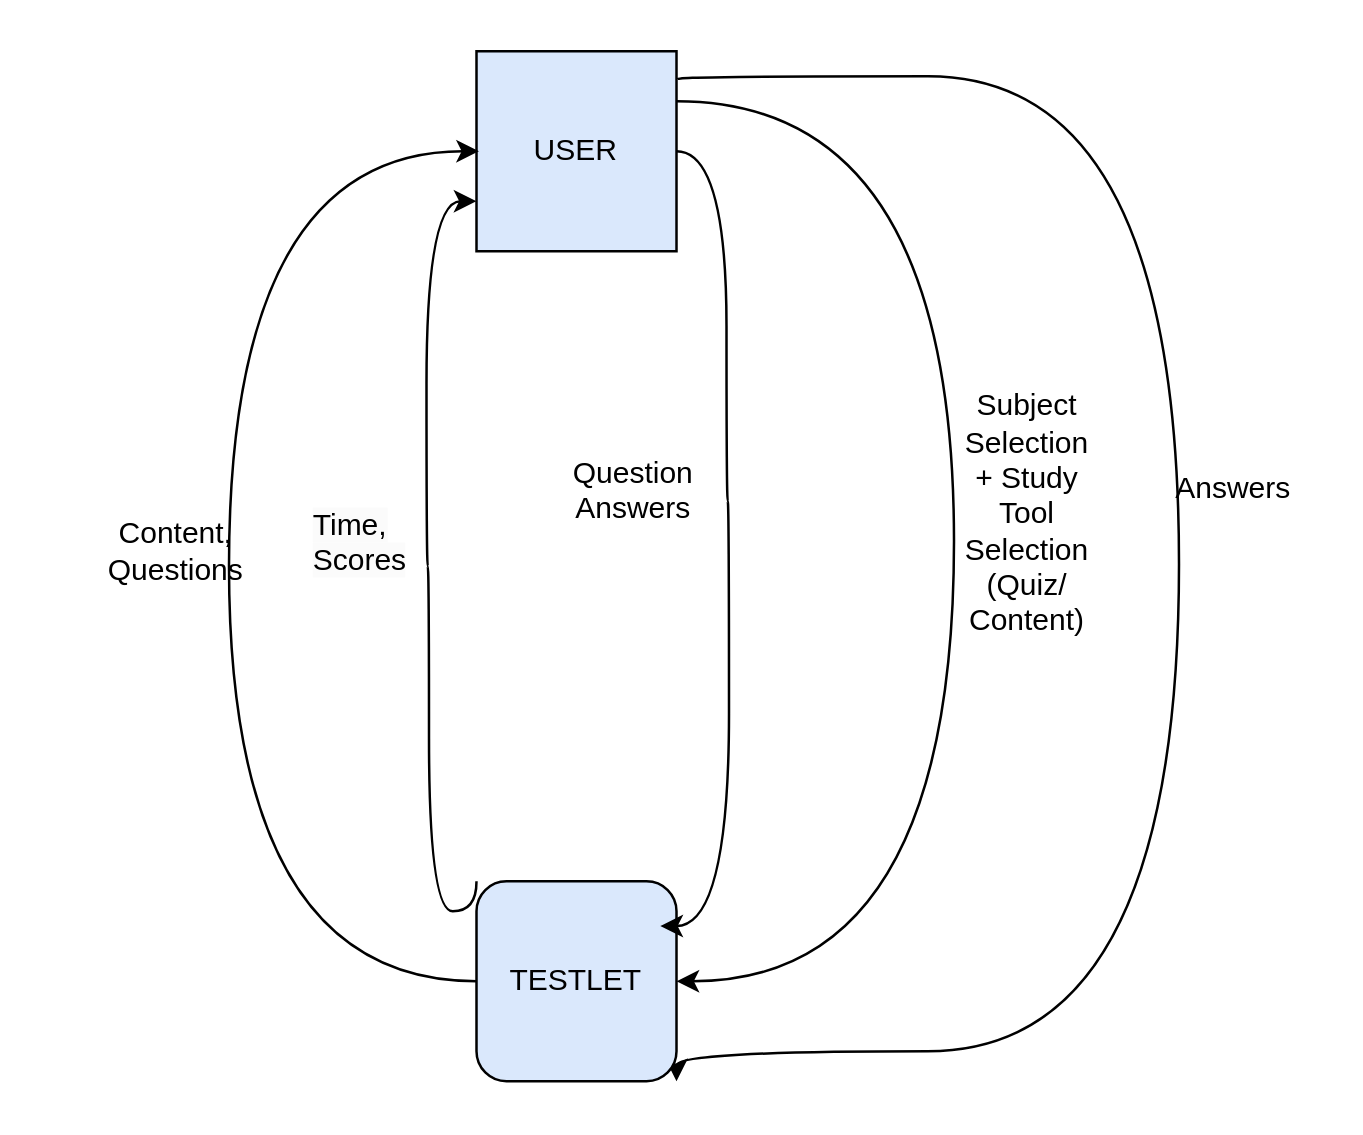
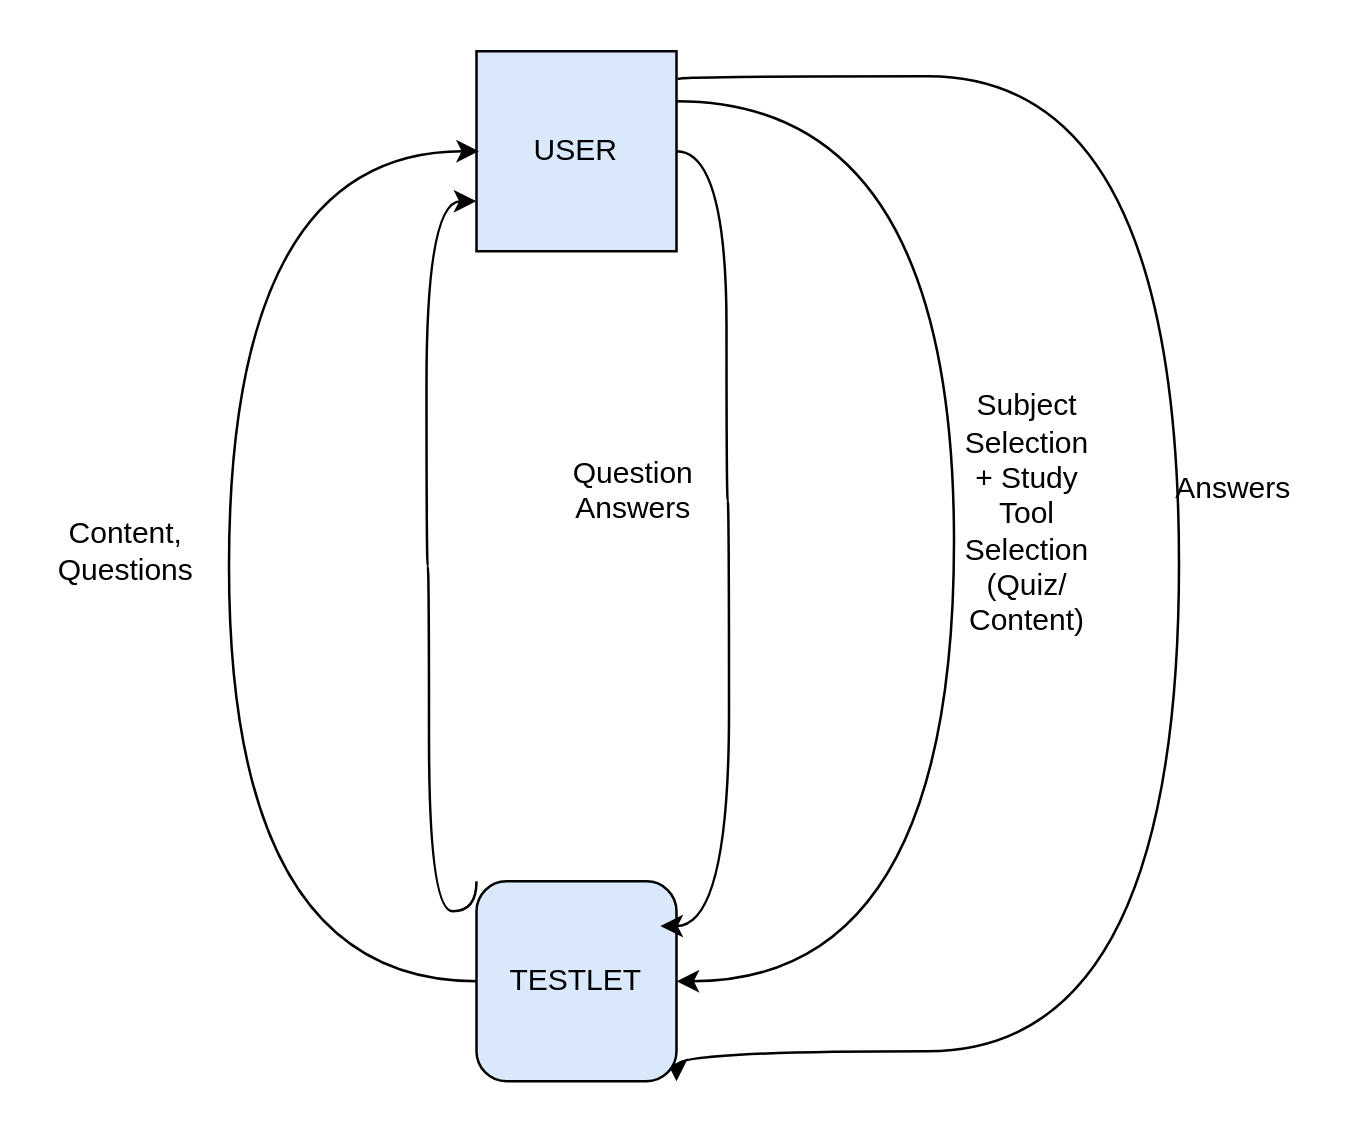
- <mxCell id="13" value="&lt;span style=&quot;color: rgb(0, 0, 0); font-family: Helvetica; font-size: 12px; font-style: normal; font-variant-ligatures: normal; font-variant-caps: normal; font-weight: 400; letter-spacing: normal; orphans: 2; text-align: center; text-indent: 0px; text-transform: none; widows: 2; word-spacing: 0px; -webkit-text-stroke-width: 0px; white-space: normal; background-color: rgb(251, 251, 251); text-decoration-thickness: initial; text-decoration-style: initial; text-decoration-color: initial; display: inline !important; float: none;&quot;&gt;Time, Scores&lt;/span&gt;" style="text;whiteSpace=wrap;html=1;" parent="1" vertex="1"><mxGeometry x="123" y="196" width="40" height="40" as="geometry" /></mxCell>
- <mxCell id="10" value="Content, Questions" style="text;html=1;align=center;verticalAlign=middle;whiteSpace=wrap;rounded=0;" parent="1" vertex="1"><mxGeometry x="40" y="205" width="60" height="30" as="geometry" /></mxCell>
+ <mxCell id="10" value="Content, Questions" style="text;html=1;align=center;verticalAlign=middle;whiteSpace=wrap;rounded=0;" parent="1" vertex="1"><mxGeometry x="20" y="205" width="60" height="30" as="geometry" /></mxCell>
